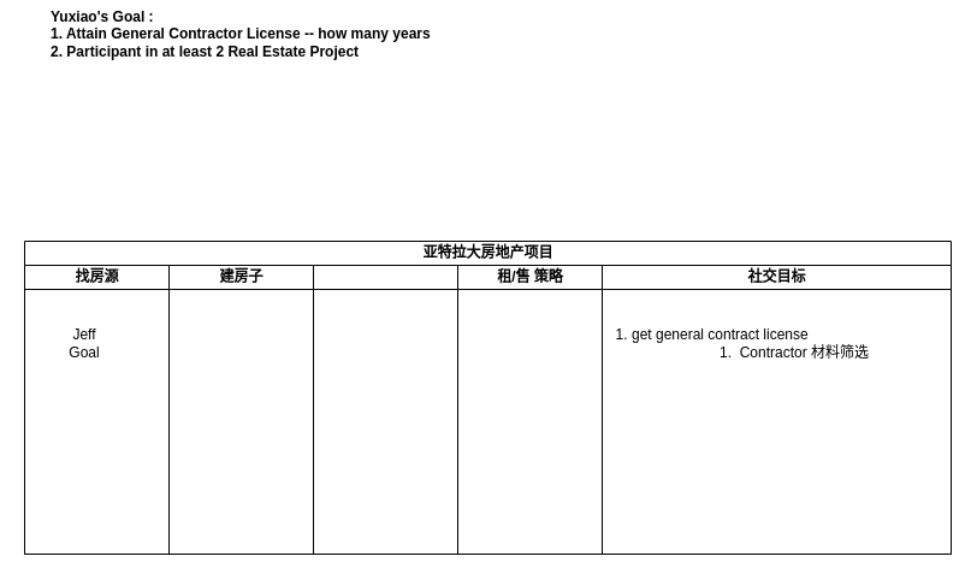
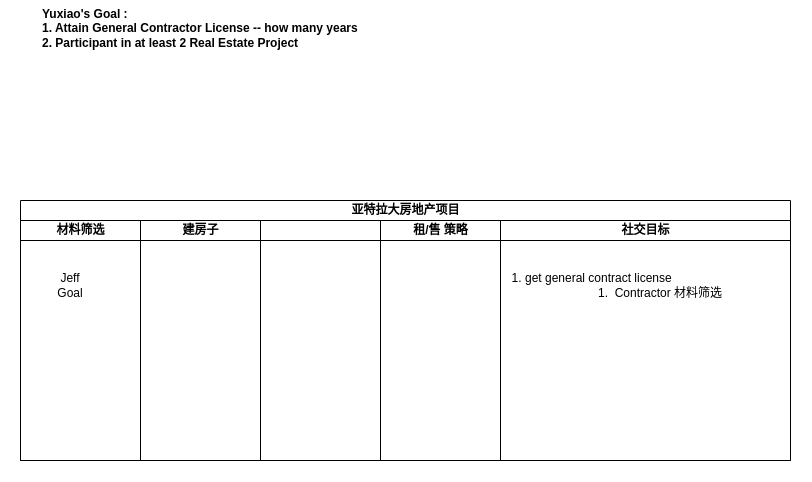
- <mxCell id="3" value="找房源" style="swimlane;startSize=20;html=1;" vertex="1" parent="2"><mxGeometry y="20" width="120" height="240" as="geometry" /></mxCell>
+ <mxCell id="3" value="材料筛选" style="swimlane;startSize=20;html=1;" vertex="1" parent="2"><mxGeometry y="20" width="120" height="240" as="geometry" /></mxCell>
